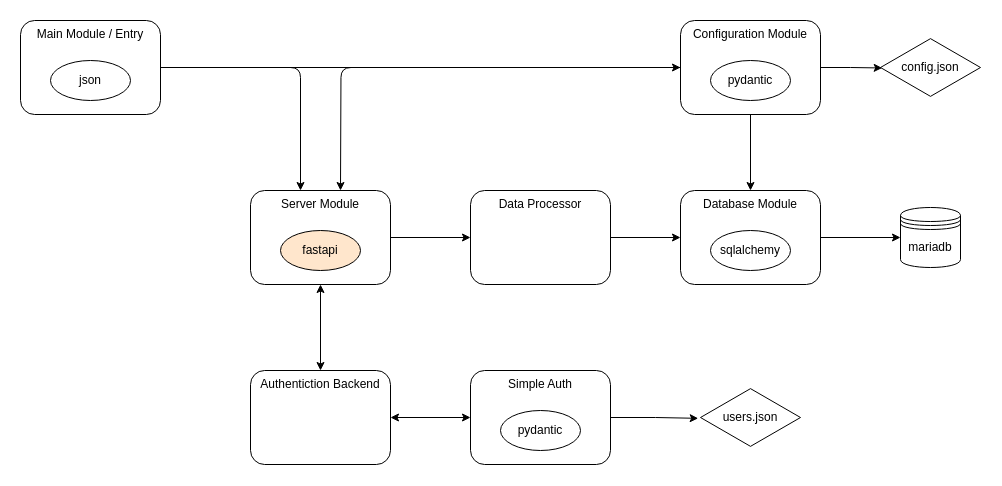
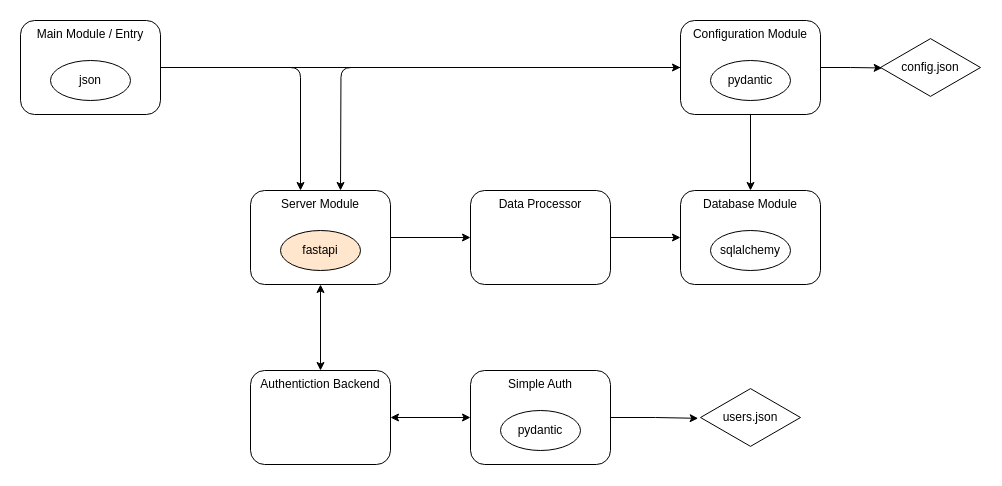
- <mxCell id="6" style="edgeStyle=orthogonalEdgeStyle;rounded=0;orthogonalLoop=1;jettySize=auto;html=1;exitX=1;exitY=0.5;exitDx=0;exitDy=0;entryX=0;entryY=0.5;entryDx=0;entryDy=0;" edge="1" parent="1" source="7" target="10"><mxGeometry relative="1" as="geometry" /></mxCell>
- <mxCell id="10" value="mariadb" style="shape=datastore;whiteSpace=wrap;html=1;" vertex="1" parent="1"><mxGeometry x="900" y="207" width="60" height="60" as="geometry" /></mxCell>
